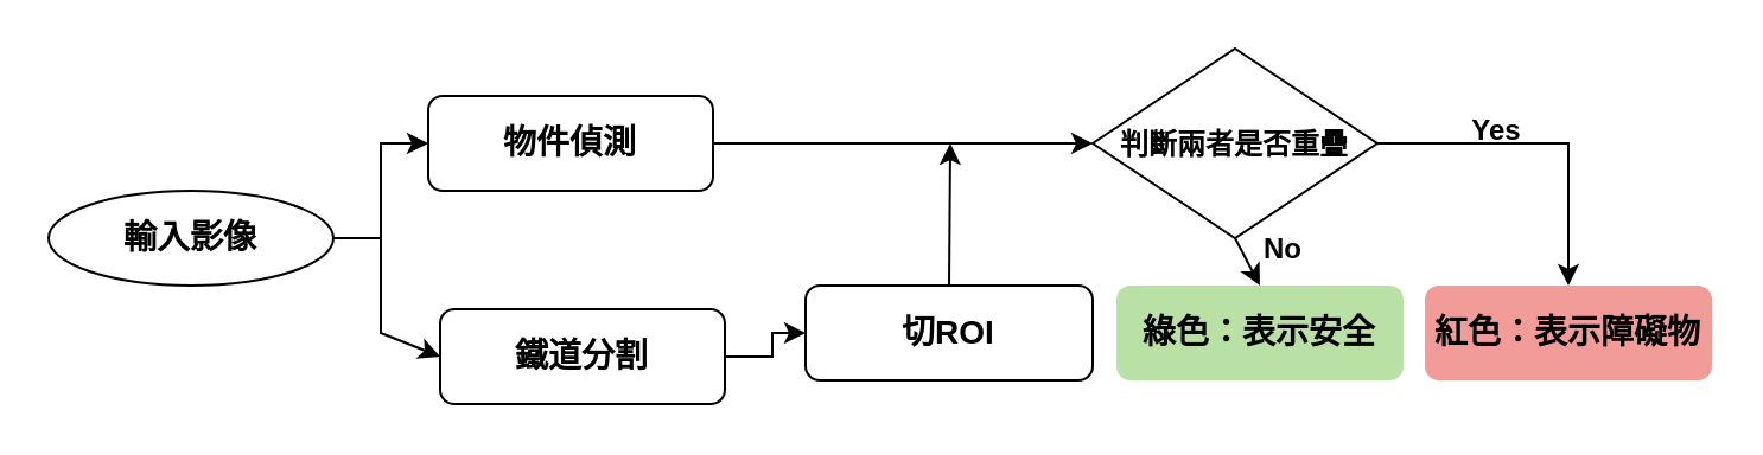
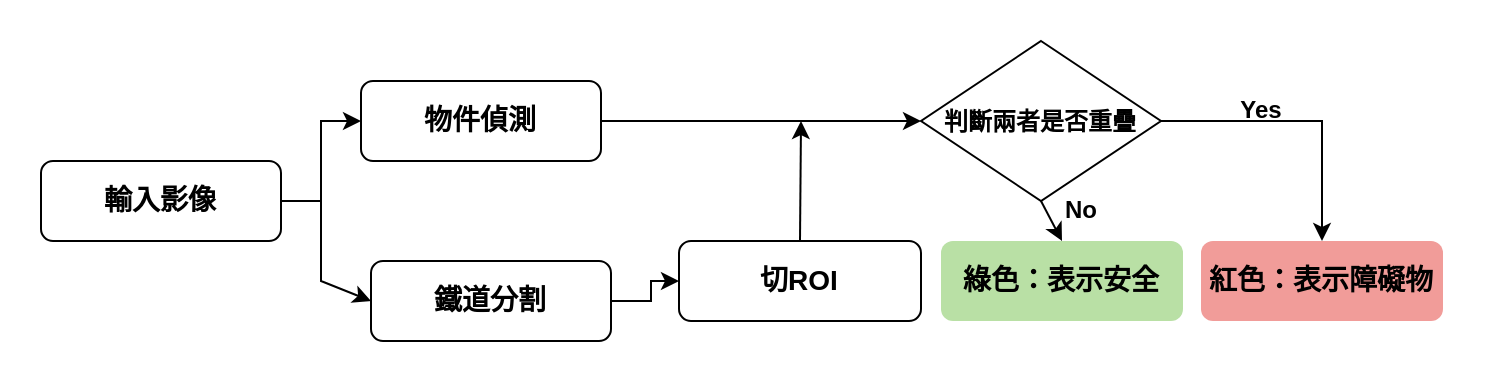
- <mxCell id="2" value="&lt;b&gt;&lt;font style=&quot;font-size: 14px;&quot;&gt;輸入影像&lt;/font&gt;&lt;/b&gt;" style="ellipse;whiteSpace=wrap;html=1;" vertex="1" parent="1"><mxGeometry x="20" y="80" width="120" height="40" as="geometry" /></mxCell>
+ <mxCell id="2" value="&lt;b&gt;&lt;font style=&quot;font-size: 14px;&quot;&gt;輸入影像&lt;/font&gt;&lt;/b&gt;" style="rounded=1;whiteSpace=wrap;html=1;" vertex="1" parent="1"><mxGeometry x="20" y="80" width="120" height="40" as="geometry" /></mxCell>
